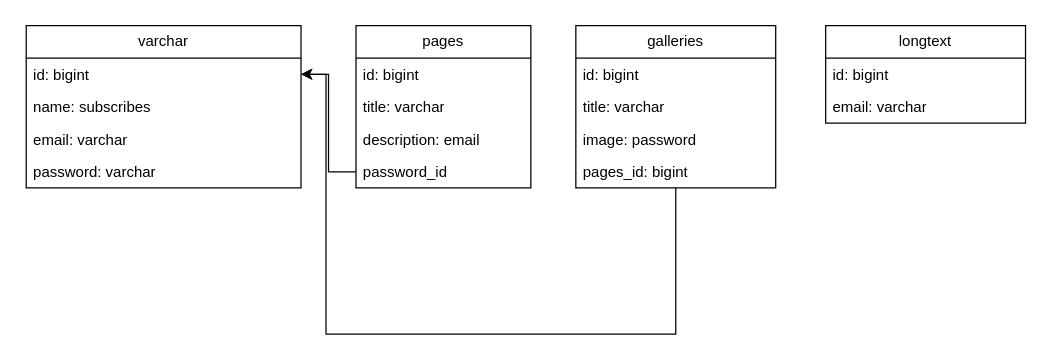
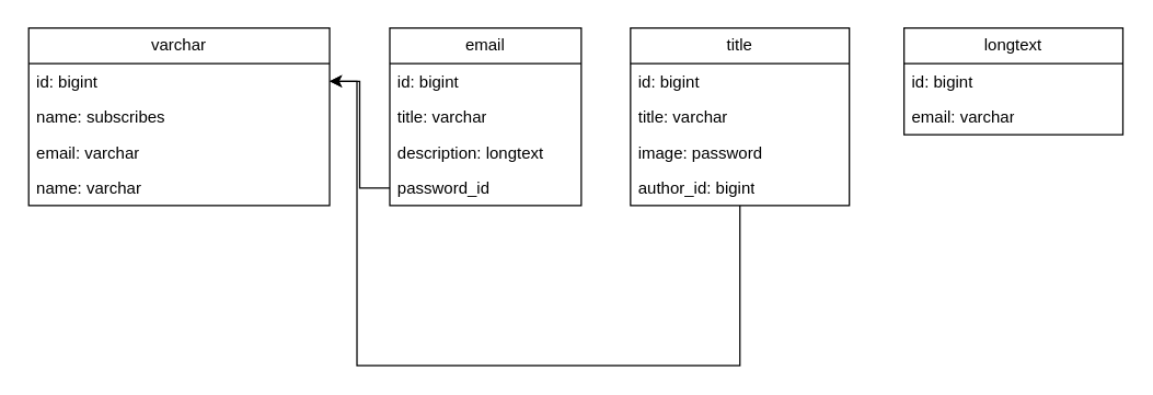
- <mxCell id="2" value="pages" style="swimlane;fontStyle=0;childLayout=stackLayout;horizontal=1;startSize=26;fillColor=none;horizontalStack=0;resizeParent=1;resizeParentMax=0;resizeLast=0;collapsible=1;marginBottom=0;whiteSpace=wrap;html=1;" parent="1" vertex="1"><mxGeometry x="284" y="20" width="140" height="130" as="geometry"><mxRectangle x="340" y="450" width="100" height="30" as="alternateBounds" /></mxGeometry></mxCell>
+ <mxCell id="2" value="email" style="swimlane;fontStyle=0;childLayout=stackLayout;horizontal=1;startSize=26;fillColor=none;horizontalStack=0;resizeParent=1;resizeParentMax=0;resizeLast=0;collapsible=1;marginBottom=0;whiteSpace=wrap;html=1;" parent="1" vertex="1"><mxGeometry x="284" y="20" width="140" height="130" as="geometry"><mxRectangle x="340" y="450" width="100" height="30" as="alternateBounds" /></mxGeometry></mxCell>
- <mxCell id="7" value="galleries" style="swimlane;fontStyle=0;childLayout=stackLayout;horizontal=1;startSize=26;fillColor=none;horizontalStack=0;resizeParent=1;resizeParentMax=0;resizeLast=0;collapsible=1;marginBottom=0;whiteSpace=wrap;html=1;" parent="1" vertex="1"><mxGeometry x="460" y="20" width="160" height="130" as="geometry"><mxRectangle x="340" y="450" width="100" height="30" as="alternateBounds" /></mxGeometry></mxCell>
+ <mxCell id="7" value="title" style="swimlane;fontStyle=0;childLayout=stackLayout;horizontal=1;startSize=26;fillColor=none;horizontalStack=0;resizeParent=1;resizeParentMax=0;resizeLast=0;collapsible=1;marginBottom=0;whiteSpace=wrap;html=1;" parent="1" vertex="1"><mxGeometry x="460" y="20" width="160" height="130" as="geometry"><mxRectangle x="340" y="450" width="100" height="30" as="alternateBounds" /></mxGeometry></mxCell>
- <mxCell id="5" value="description: email" style="text;strokeColor=none;fillColor=none;align=left;verticalAlign=top;spacingLeft=4;spacingRight=4;overflow=hidden;rotatable=0;points=[[0,0.5],[1,0.5]];portConstraint=eastwest;whiteSpace=wrap;html=1;" parent="2" vertex="1"><mxGeometry y="78" width="140" height="26" as="geometry" /></mxCell>
+ <mxCell id="5" value="description: longtext" style="text;strokeColor=none;fillColor=none;align=left;verticalAlign=top;spacingLeft=4;spacingRight=4;overflow=hidden;rotatable=0;points=[[0,0.5],[1,0.5]];portConstraint=eastwest;whiteSpace=wrap;html=1;" parent="2" vertex="1"><mxGeometry y="78" width="140" height="26" as="geometry" /></mxCell>
- <mxCell id="16" value="password: varchar" style="text;strokeColor=none;fillColor=none;align=left;verticalAlign=top;spacingLeft=4;spacingRight=4;overflow=hidden;rotatable=0;points=[[0,0.5],[1,0.5]];portConstraint=eastwest;whiteSpace=wrap;html=1;" parent="12" vertex="1"><mxGeometry y="104" width="220" height="26" as="geometry" /></mxCell>
+ <mxCell id="16" value="name: varchar" style="text;strokeColor=none;fillColor=none;align=left;verticalAlign=top;spacingLeft=4;spacingRight=4;overflow=hidden;rotatable=0;points=[[0,0.5],[1,0.5]];portConstraint=eastwest;whiteSpace=wrap;html=1;" parent="12" vertex="1"><mxGeometry y="104" width="220" height="26" as="geometry" /></mxCell>
- <mxCell id="11" value="pages_id: bigint" style="text;strokeColor=none;fillColor=none;align=left;verticalAlign=top;spacingLeft=4;spacingRight=4;overflow=hidden;rotatable=0;points=[[0,0.5],[1,0.5]];portConstraint=eastwest;whiteSpace=wrap;html=1;" parent="7" vertex="1"><mxGeometry y="104" width="160" height="26" as="geometry" /></mxCell>
+ <mxCell id="11" value="author_id: bigint" style="text;strokeColor=none;fillColor=none;align=left;verticalAlign=top;spacingLeft=4;spacingRight=4;overflow=hidden;rotatable=0;points=[[0,0.5],[1,0.5]];portConstraint=eastwest;whiteSpace=wrap;html=1;" parent="7" vertex="1"><mxGeometry y="104" width="160" height="26" as="geometry" /></mxCell>
